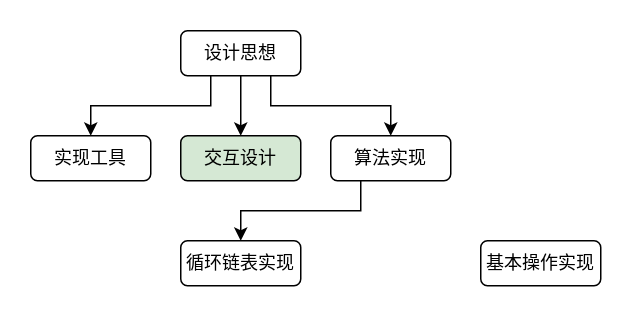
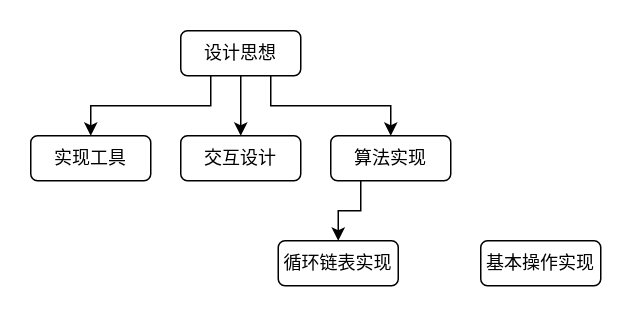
- <mxCell id="7" value="交互设计" style="rounded=1;whiteSpace=wrap;html=1;fillColor=#d5e8d4;" parent="1" vertex="1"><mxGeometry x="120" y="90" width="80" height="30" as="geometry" /></mxCell>
+ <mxCell id="7" value="交互设计" style="rounded=1;whiteSpace=wrap;html=1;" parent="1" vertex="1"><mxGeometry x="120" y="90" width="80" height="30" as="geometry" /></mxCell>
- <mxCell id="11" value="循环链表实现" style="rounded=1;whiteSpace=wrap;html=1;" parent="1" vertex="1"><mxGeometry x="120" y="160" width="80" height="30" as="geometry" /></mxCell>
+ <mxCell id="11" value="循环链表实现" style="rounded=1;whiteSpace=wrap;html=1;" parent="1" vertex="1"><mxGeometry x="185" y="160" width="80" height="30" as="geometry" /></mxCell>
